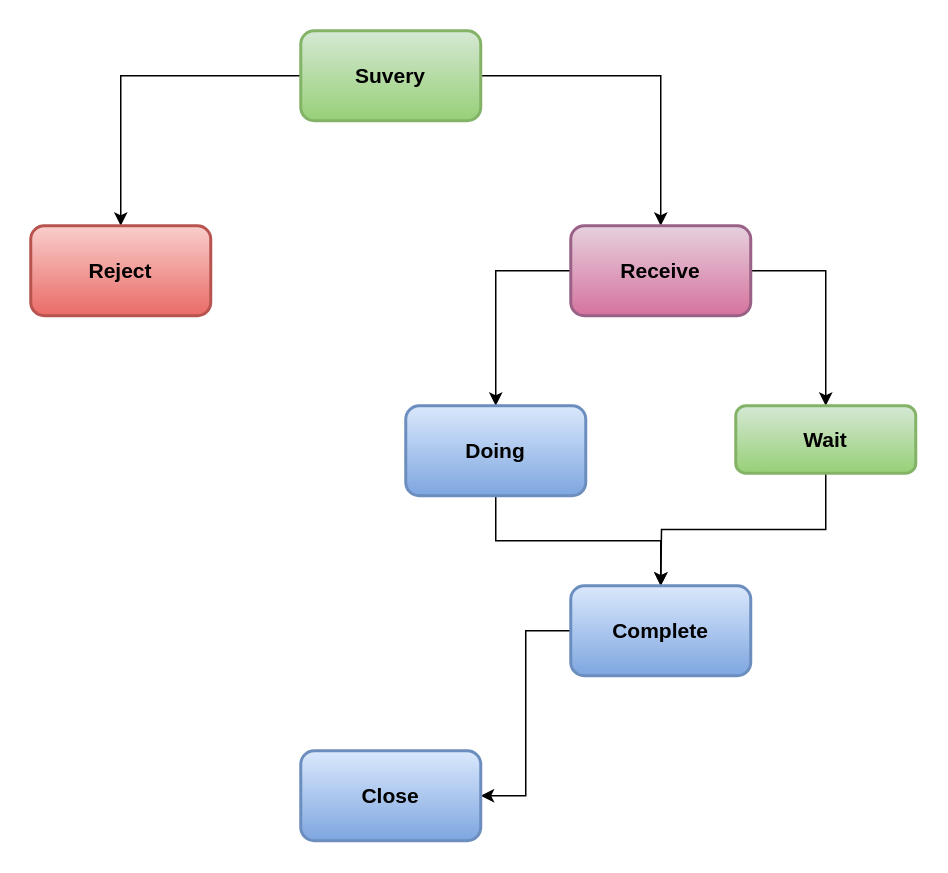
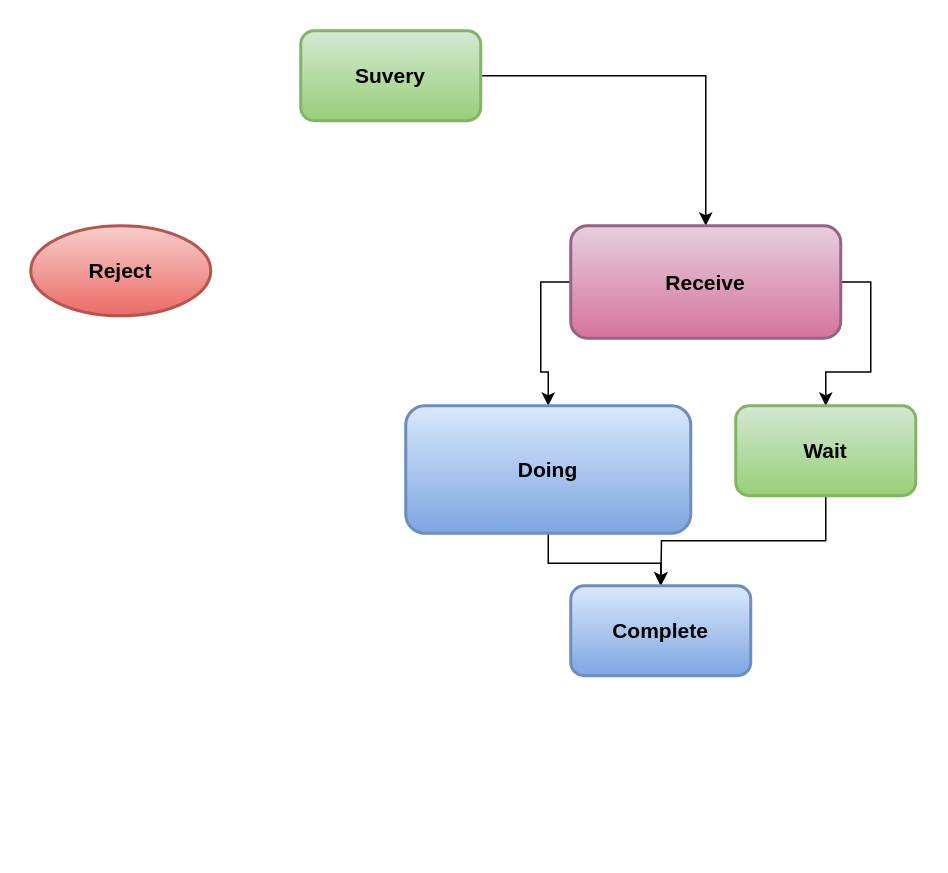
- <mxCell id="2" style="edgeStyle=orthogonalEdgeStyle;rounded=0;orthogonalLoop=1;jettySize=auto;html=1;entryX=0.5;entryY=0;entryDx=0;entryDy=0;fontSize=14;" edge="1" parent="1" source="4" target="5"><mxGeometry relative="1" as="geometry" /></mxCell>
- <mxCell id="5" value="Reject" style="rounded=1;whiteSpace=wrap;html=1;fontSize=14;fontStyle=1;strokeWidth=2;fillColor=#f8cecc;gradientColor=#ea6b66;strokeColor=#b85450;" vertex="1" parent="1"><mxGeometry x="20" y="150" width="120" height="60" as="geometry" /></mxCell>
+ <mxCell id="5" value="Reject" style="ellipse;whiteSpace=wrap;html=1;fontSize=14;fontStyle=1;strokeWidth=2;fillColor=#f8cecc;gradientColor=#ea6b66;strokeColor=#b85450;" vertex="1" parent="1"><mxGeometry x="20" y="150" width="120" height="60" as="geometry" /></mxCell>
- <mxCell id="8" value="Receive" style="rounded=1;whiteSpace=wrap;html=1;fontSize=14;fontStyle=1;strokeWidth=2;fillColor=#e6d0de;gradientColor=#d5739d;strokeColor=#996185;" vertex="1" parent="1"><mxGeometry x="380" y="150" width="120" height="60" as="geometry" /></mxCell>
+ <mxCell id="8" value="Receive" style="rounded=1;whiteSpace=wrap;html=1;fontSize=14;fontStyle=1;strokeWidth=2;fillColor=#e6d0de;gradientColor=#d5739d;strokeColor=#996185;" vertex="1" parent="1"><mxGeometry x="380" y="150" width="180" height="75" as="geometry" /></mxCell>
- <mxCell id="12" value="Wait" style="rounded=1;whiteSpace=wrap;html=1;fontSize=14;fontStyle=1;strokeWidth=2;fillColor=#d5e8d4;gradientColor=#97d077;strokeColor=#82b366;" vertex="1" parent="1"><mxGeometry x="490" y="270" width="120" height="45" as="geometry" /></mxCell>
+ <mxCell id="12" value="Wait" style="rounded=1;whiteSpace=wrap;html=1;fontSize=14;fontStyle=1;strokeWidth=2;fillColor=#d5e8d4;gradientColor=#97d077;strokeColor=#82b366;" vertex="1" parent="1"><mxGeometry x="490" y="270" width="120" height="60" as="geometry" /></mxCell>
- <mxCell id="10" value="Doing" style="rounded=1;whiteSpace=wrap;html=1;fontSize=14;fontStyle=1;strokeWidth=2;fillColor=#dae8fc;gradientColor=#7ea6e0;strokeColor=#6c8ebf;" vertex="1" parent="1"><mxGeometry x="270" y="270" width="120" height="60" as="geometry" /></mxCell>
+ <mxCell id="10" value="Doing" style="rounded=1;whiteSpace=wrap;html=1;fontSize=14;fontStyle=1;strokeWidth=2;fillColor=#dae8fc;gradientColor=#7ea6e0;strokeColor=#6c8ebf;" vertex="1" parent="1"><mxGeometry x="270" y="270" width="190" height="85" as="geometry" /></mxCell>
- <mxCell id="13" style="edgeStyle=orthogonalEdgeStyle;rounded=0;orthogonalLoop=1;jettySize=auto;html=1;entryX=1;entryY=0.5;entryDx=0;entryDy=0;fontSize=14;" edge="1" parent="1" source="14" target="15"><mxGeometry relative="1" as="geometry" /></mxCell>
- <mxCell id="15" value="Close" style="rounded=1;whiteSpace=wrap;html=1;fontSize=14;fontStyle=1;strokeWidth=2;fillColor=#dae8fc;gradientColor=#7ea6e0;strokeColor=#6c8ebf;" vertex="1" parent="1"><mxGeometry x="200" y="500" width="120" height="60" as="geometry" /></mxCell>
